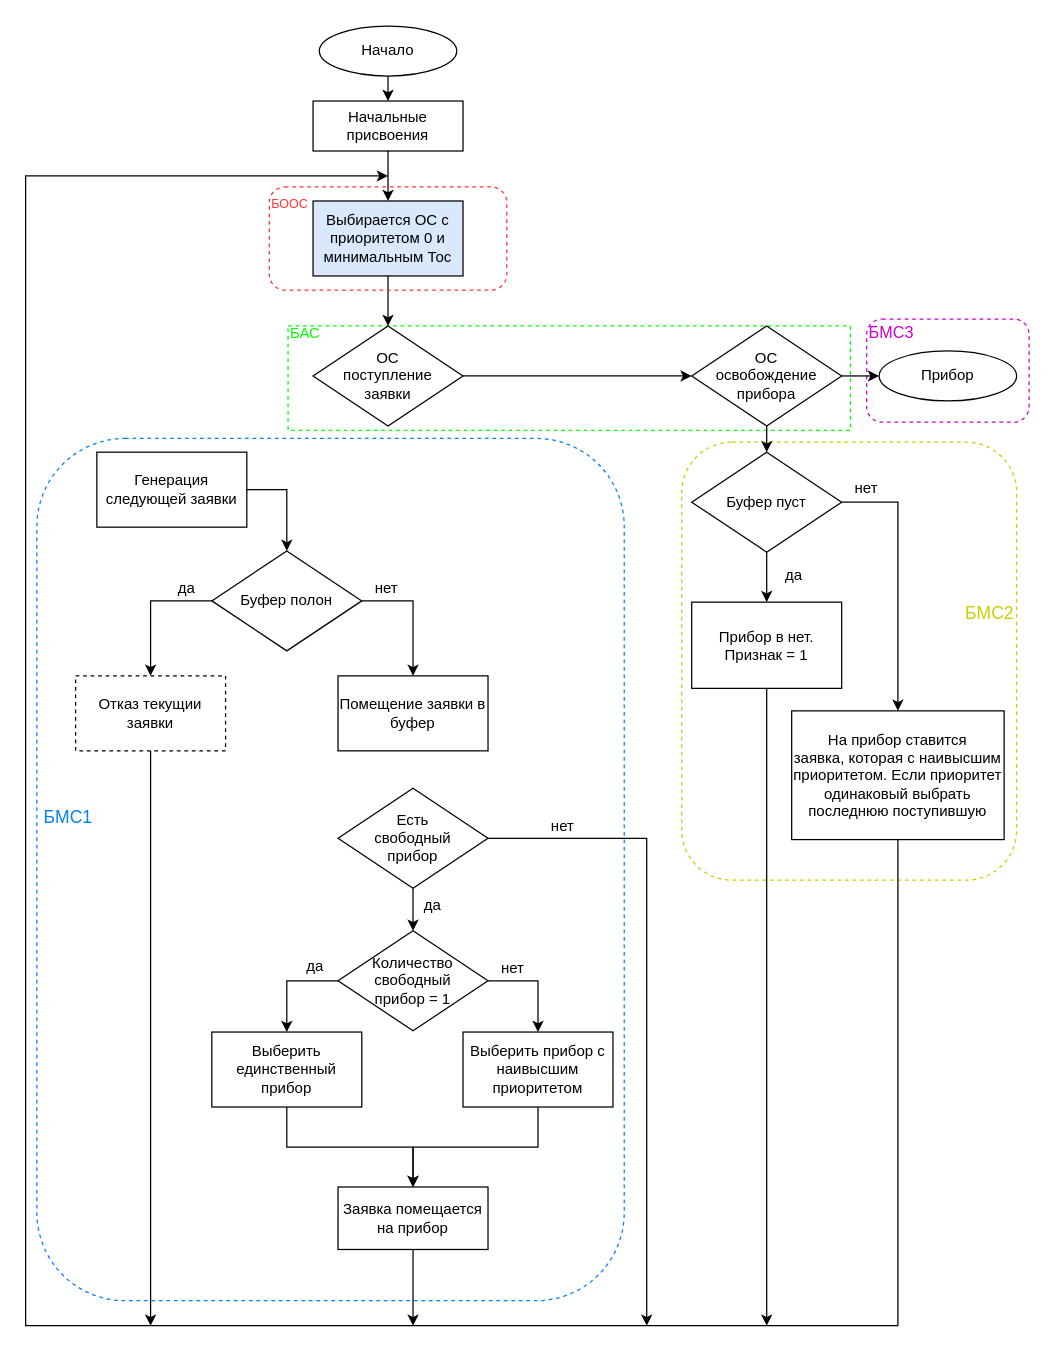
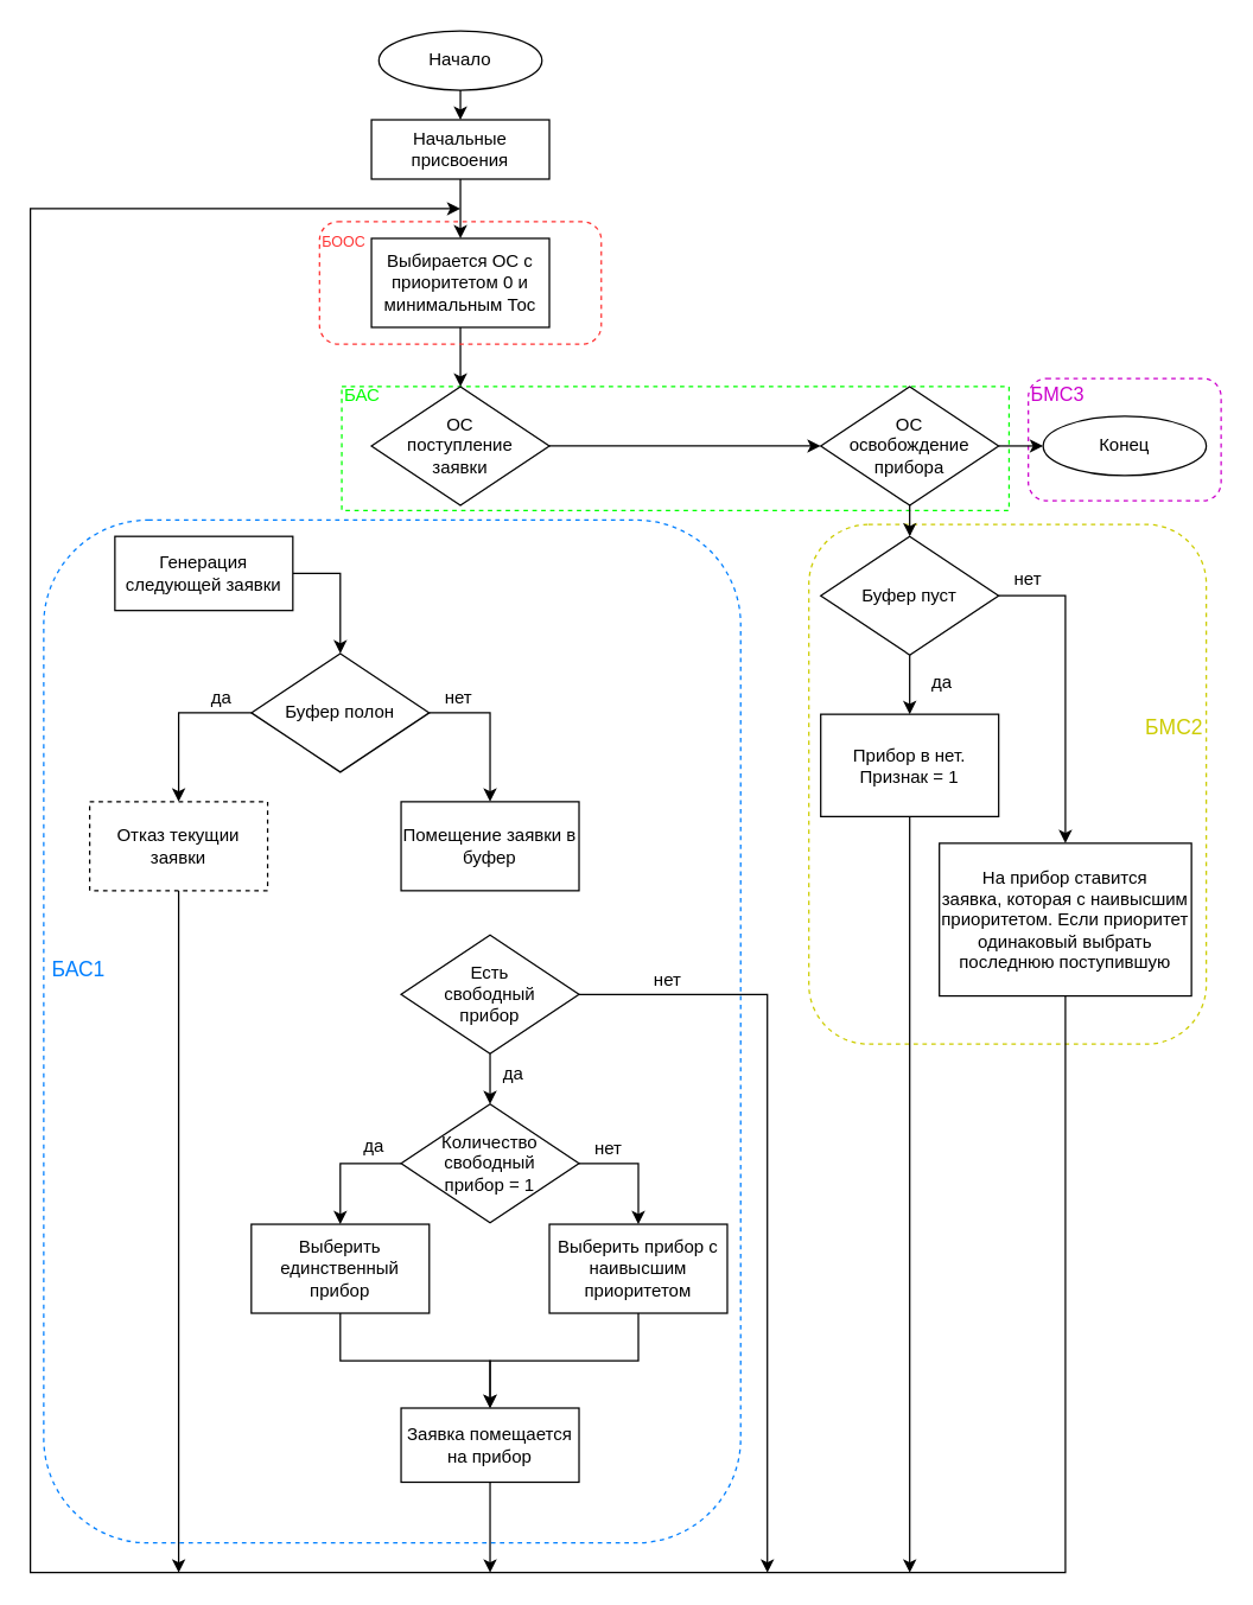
- <mxCell id="11" value="Выбирается ОС с приоритетом 0 и минимальным Тос" style="rounded=0;whiteSpace=wrap;html=1;fillColor=#dae8fc;" vertex="1" parent="1"><mxGeometry x="250" y="160" width="120" height="60" as="geometry" /></mxCell>
+ <mxCell id="11" value="Выбирается ОС с приоритетом 0 и минимальным Тос" style="rounded=0;whiteSpace=wrap;html=1;" vertex="1" parent="1"><mxGeometry x="250" y="160" width="120" height="60" as="geometry" /></mxCell>
- <mxCell id="38" value="Прибор" style="ellipse;whiteSpace=wrap;html=1;" vertex="1" parent="1"><mxGeometry x="703" y="280" width="110" height="40" as="geometry" /></mxCell>
+ <mxCell id="38" value="Конец" style="ellipse;whiteSpace=wrap;html=1;" vertex="1" parent="1"><mxGeometry x="703" y="280" width="110" height="40" as="geometry" /></mxCell>
- <mxCell id="22" value="Генерация следующей заявки" style="rounded=0;whiteSpace=wrap;html=1;" vertex="1" parent="1"><mxGeometry x="77" y="361" width="120" height="60" as="geometry" /></mxCell>
+ <mxCell id="22" value="Генерация следующей заявки" style="rounded=0;whiteSpace=wrap;html=1;" vertex="1" parent="1"><mxGeometry x="77" y="361" width="120" height="50" as="geometry" /></mxCell>
- <mxCell id="2" value="&lt;font style=&quot;font-size: 14px&quot;&gt;&lt;font color=&quot;#007fff&quot; style=&quot;font-size: 14px&quot;&gt;&amp;nbsp;БМС1&lt;br&gt;&lt;br&gt;&lt;br&gt;&lt;br&gt;&lt;br&gt;&lt;/font&gt;&lt;br&gt;&lt;/font&gt;" style="rounded=1;whiteSpace=wrap;html=1;fillColor=none;dashed=1;align=left;shadow=0;strokeColor=#007FFF;" vertex="1" parent="1"><mxGeometry x="29" y="350" width="470" height="690" as="geometry" /></mxCell>
+ <mxCell id="2" value="&lt;font style=&quot;font-size: 14px&quot;&gt;&lt;font color=&quot;#007fff&quot; style=&quot;font-size: 14px&quot;&gt;&amp;nbsp;БАС1&lt;br&gt;&lt;br&gt;&lt;br&gt;&lt;br&gt;&lt;br&gt;&lt;/font&gt;&lt;br&gt;&lt;/font&gt;" style="rounded=1;whiteSpace=wrap;html=1;fillColor=none;dashed=1;align=left;shadow=0;strokeColor=#007FFF;" vertex="1" parent="1"><mxGeometry x="29" y="350" width="470" height="690" as="geometry" /></mxCell>
